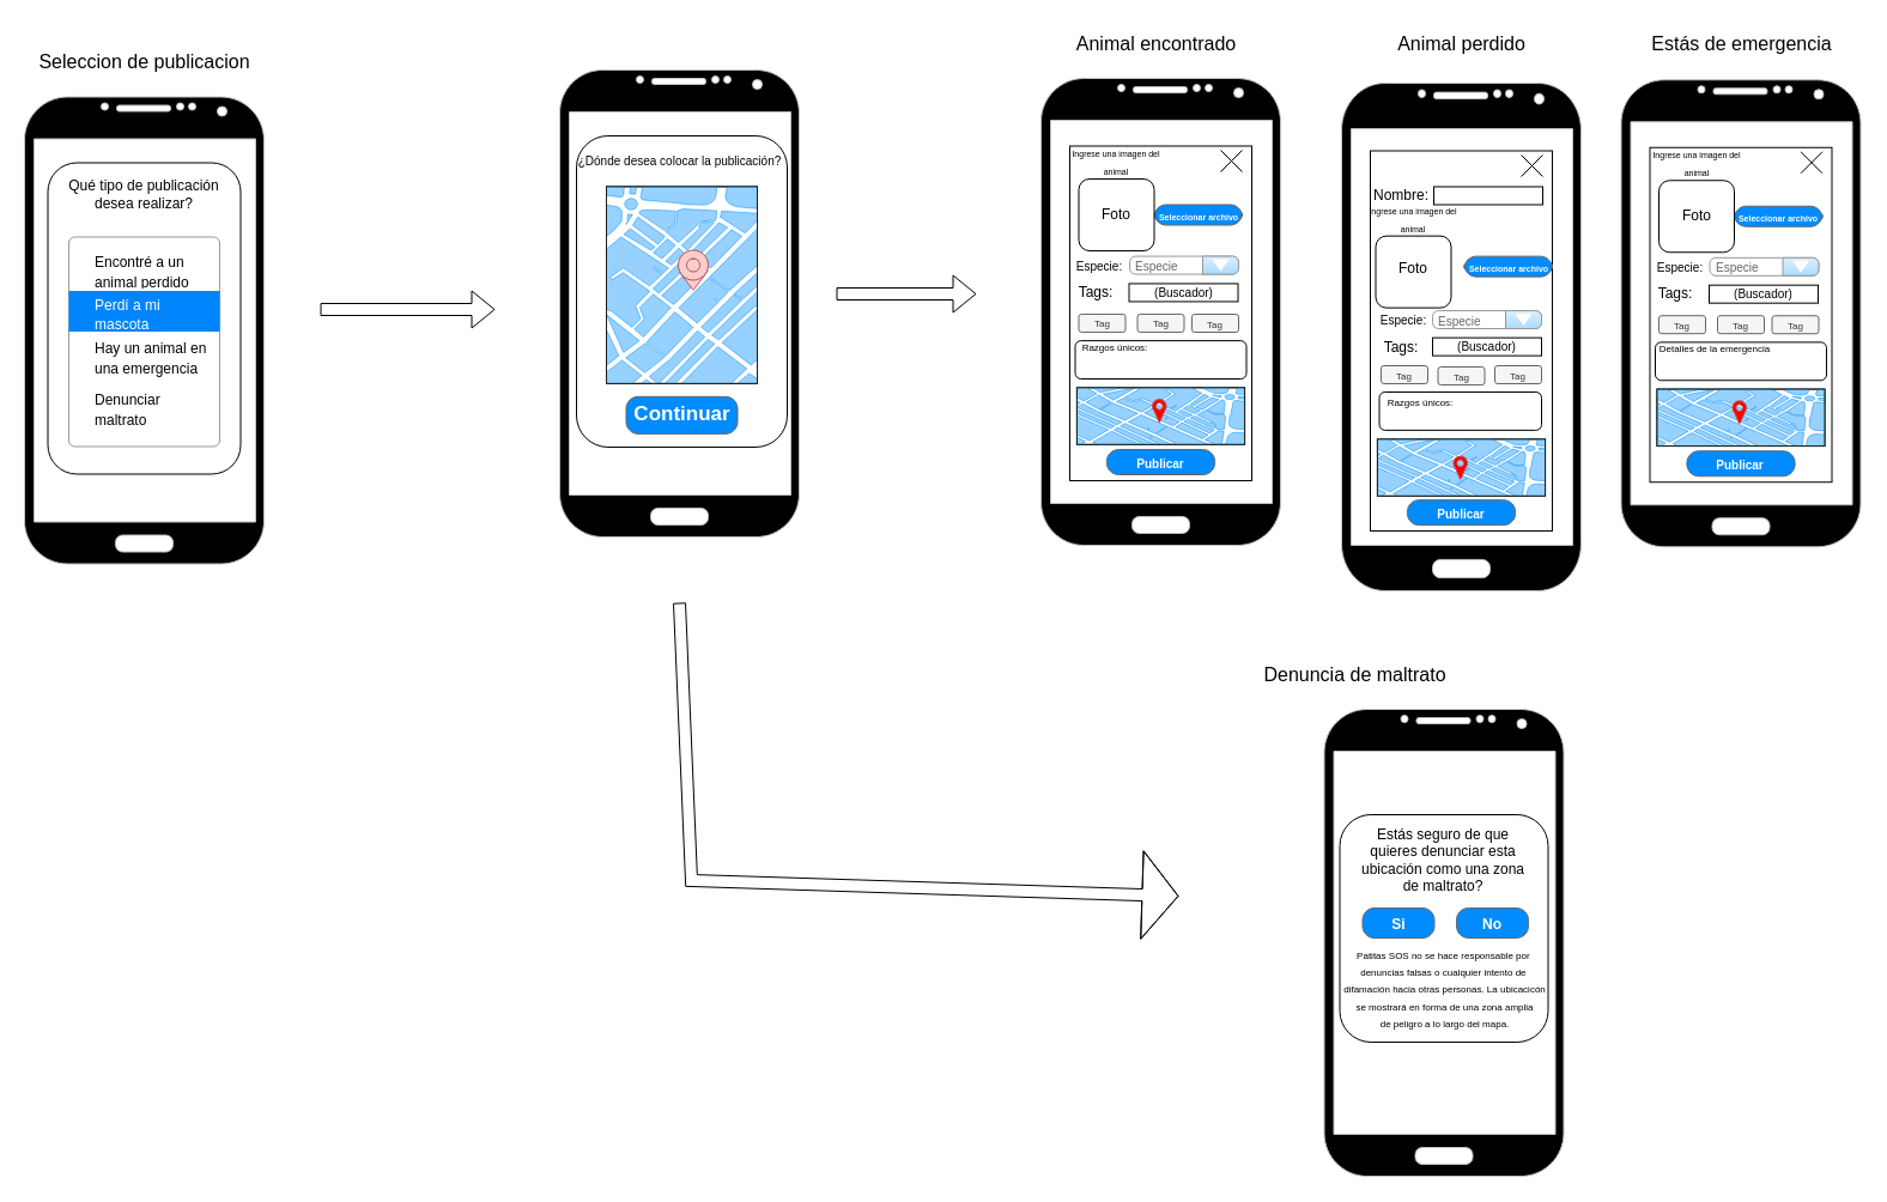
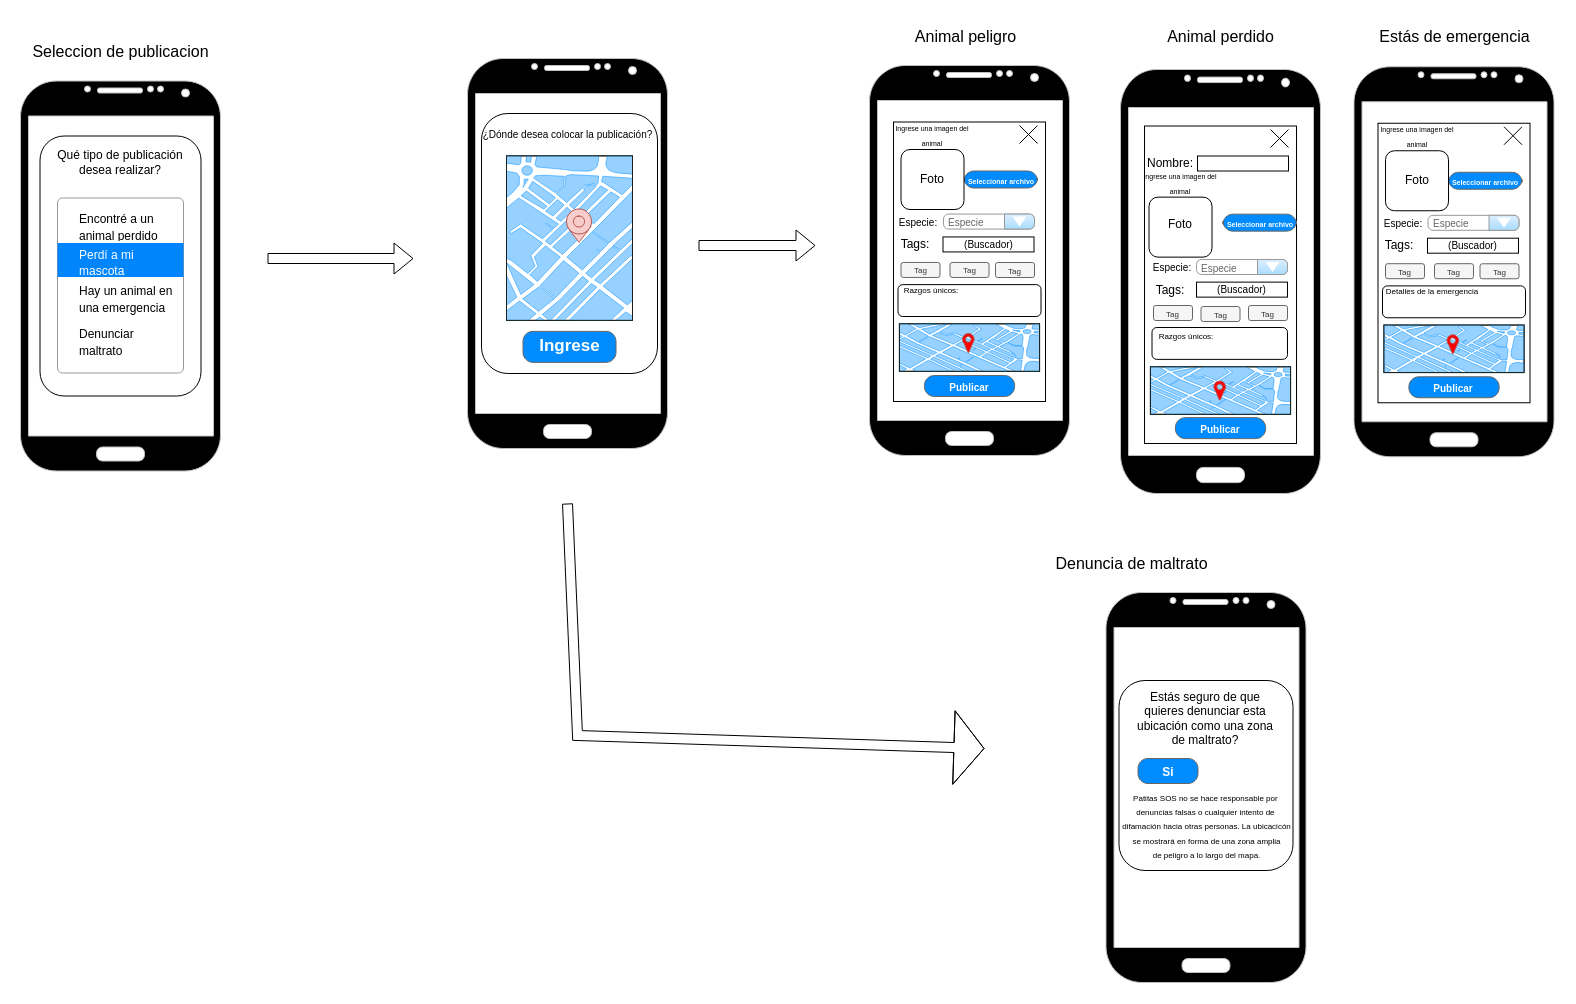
- <mxCell id="26" value="&lt;span style=&quot;font-size: 16px;&quot;&gt;Animal encontrado&lt;/span&gt;" style="text;html=1;align=center;verticalAlign=middle;resizable=0;points=[];autosize=1;strokeColor=none;fillColor=none;" parent="1" vertex="1"><mxGeometry x="889.5" y="20" width="151" height="31" as="geometry" /></mxCell>
+ <mxCell id="26" value="&lt;span style=&quot;font-size: 16px;&quot;&gt;Animal peligro&lt;/span&gt;" style="text;html=1;align=center;verticalAlign=middle;resizable=0;points=[];autosize=1;strokeColor=none;fillColor=none;" parent="1" vertex="1"><mxGeometry x="889.5" y="20" width="151" height="31" as="geometry" /></mxCell>
- <mxCell id="36" value="Continuar" style="strokeWidth=1;shadow=0;dashed=0;align=center;html=1;shape=mxgraph.mockup.buttons.button;strokeColor=#666666;fontColor=#ffffff;mainText=;buttonStyle=round;fontSize=17;fontStyle=1;fillColor=#008cff;whiteSpace=wrap;" parent="1" vertex="1"><mxGeometry x="522.5" y="330.87" width="93" height="31" as="geometry" /></mxCell>
+ <mxCell id="36" value="Ingrese" style="strokeWidth=1;shadow=0;dashed=0;align=center;html=1;shape=mxgraph.mockup.buttons.button;strokeColor=#666666;fontColor=#ffffff;mainText=;buttonStyle=round;fontSize=17;fontStyle=1;fillColor=#008cff;whiteSpace=wrap;" parent="1" vertex="1"><mxGeometry x="522.5" y="330.87" width="93" height="31" as="geometry" /></mxCell>
- <mxCell id="68" value="&lt;span style=&quot;font-size: 12px;&quot;&gt;No&lt;/span&gt;" style="strokeWidth=1;shadow=0;dashed=0;align=center;html=1;shape=mxgraph.mockup.buttons.button;strokeColor=#666666;fontColor=#ffffff;mainText=;buttonStyle=round;fontSize=17;fontStyle=1;fillColor=#008cff;whiteSpace=wrap;" parent="1" vertex="1"><mxGeometry x="1216" y="758" width="60" height="25" as="geometry" /></mxCell>
